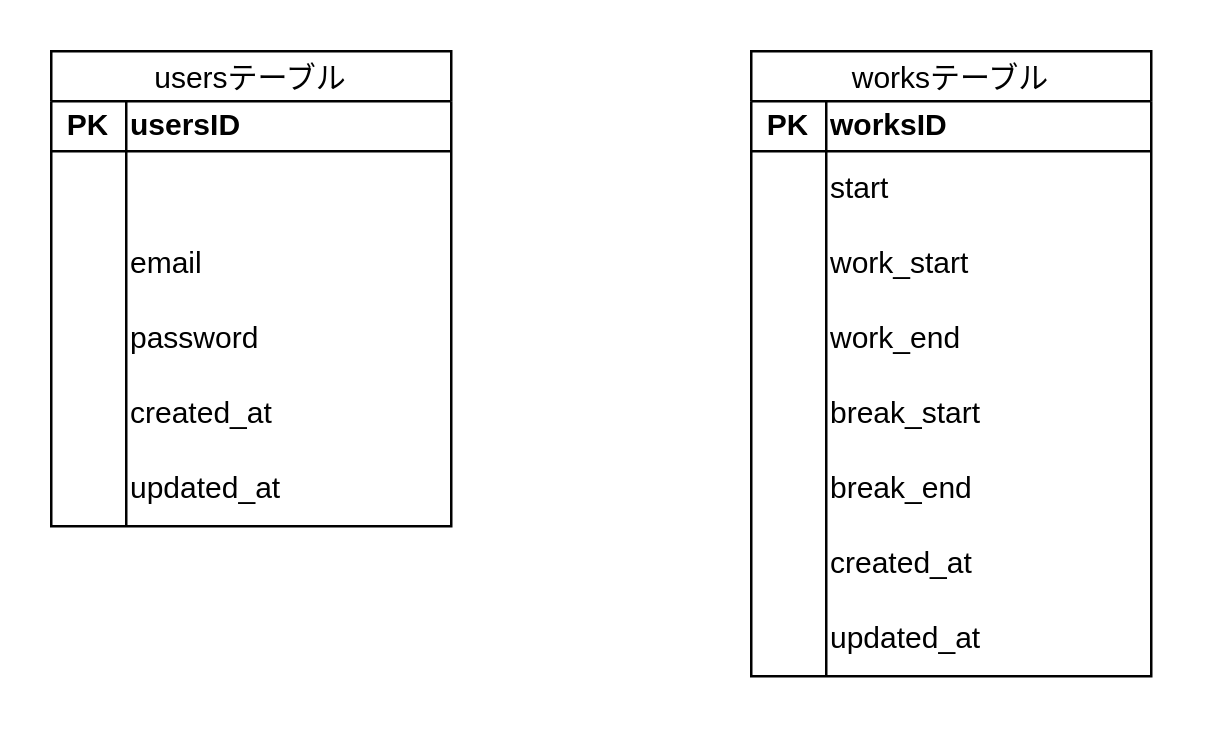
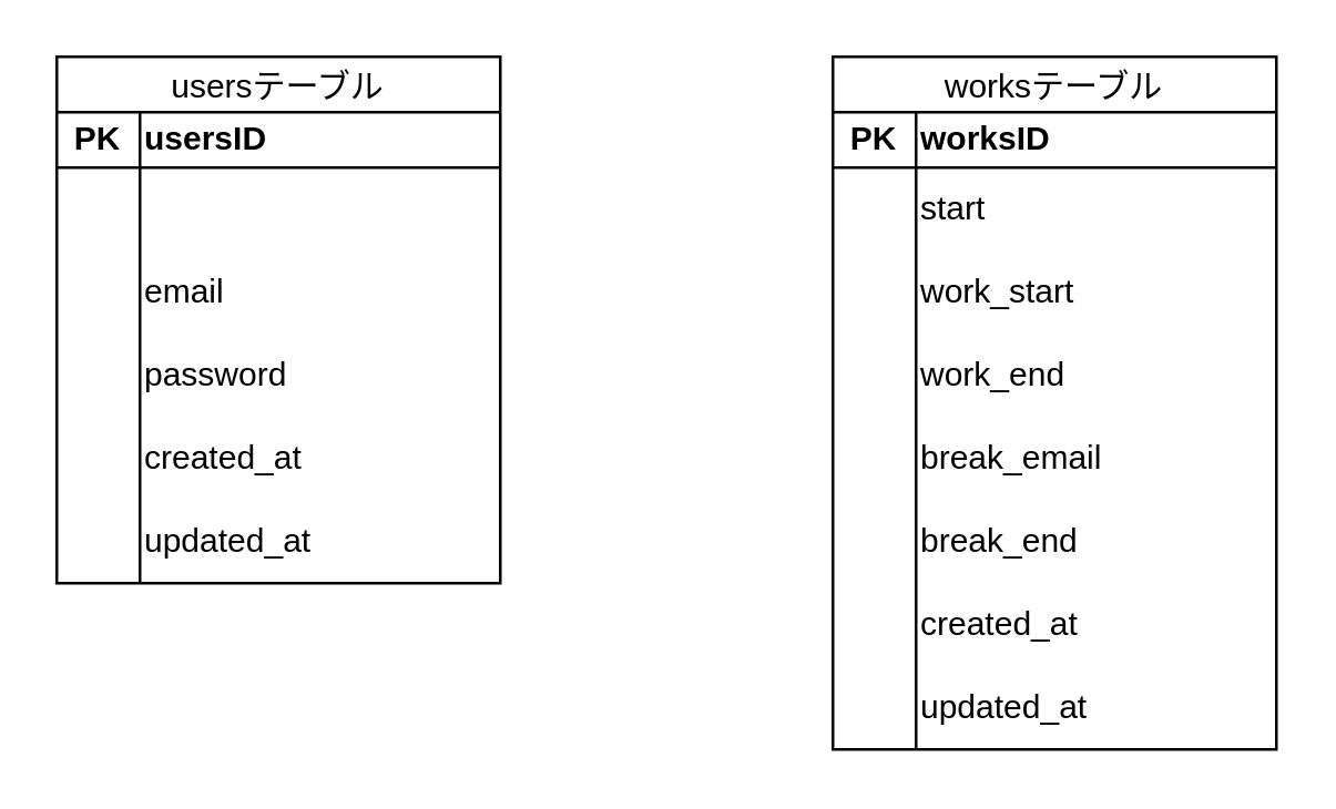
- <mxCell id="20" value="break_start" style="text;html=1;align=left;verticalAlign=middle;whiteSpace=wrap;rounded=0;" vertex="1" parent="1"><mxGeometry x="330" y="150" width="130" height="30" as="geometry" /></mxCell>
+ <mxCell id="20" value="break_email" style="text;html=1;align=left;verticalAlign=middle;whiteSpace=wrap;rounded=0;" vertex="1" parent="1"><mxGeometry x="330" y="150" width="130" height="30" as="geometry" /></mxCell>
